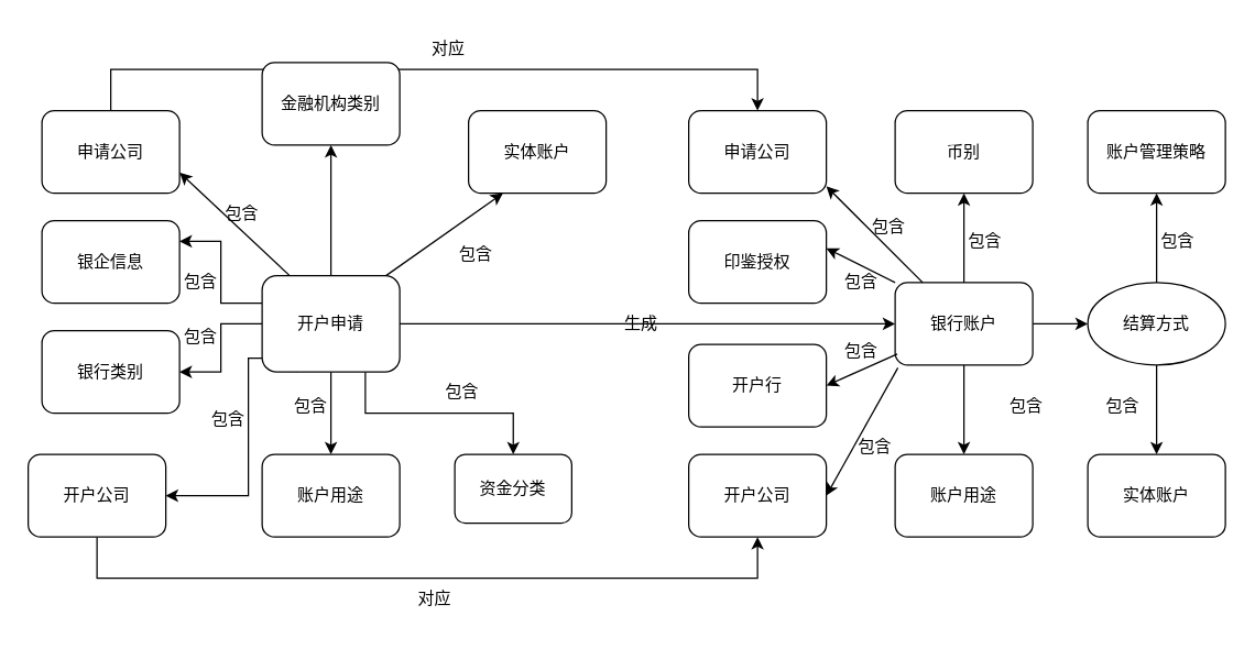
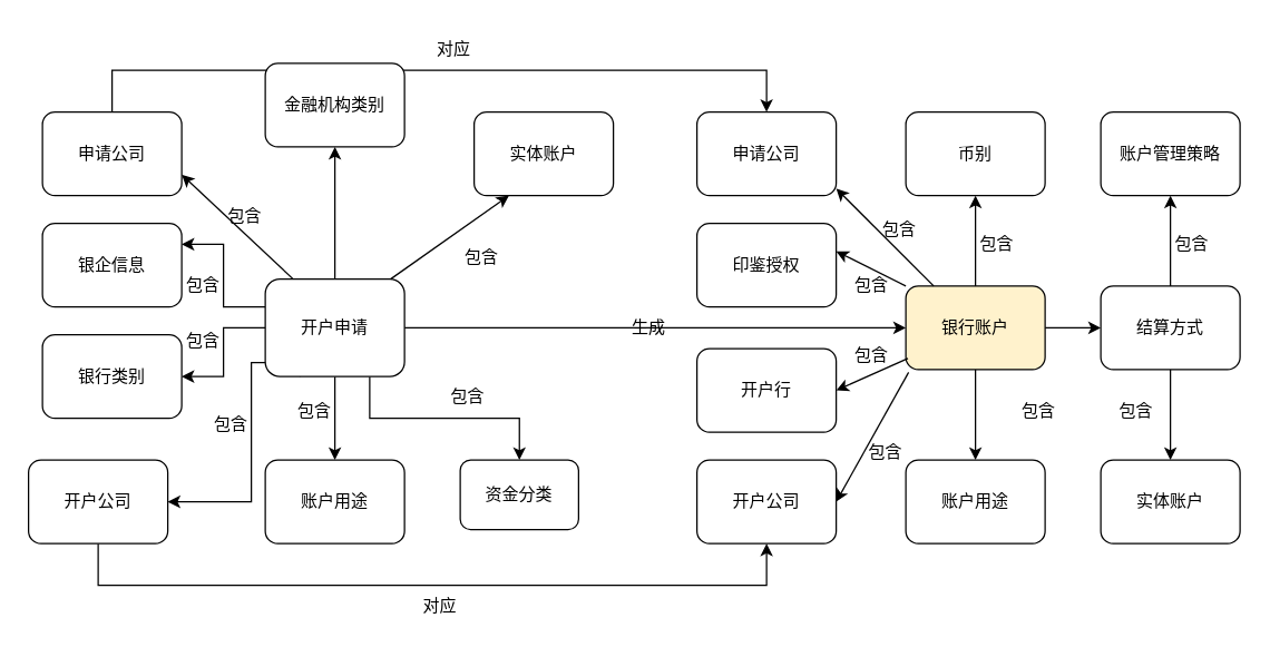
- <mxCell id="44" value="银行账户" style="rounded=1;whiteSpace=wrap;html=1;" vertex="1" parent="1"><mxGeometry x="650" y="205" width="100" height="60" as="geometry" /></mxCell>
+ <mxCell id="44" value="银行账户" style="rounded=1;whiteSpace=wrap;html=1;fillColor=#fff2cc;" vertex="1" parent="1"><mxGeometry x="650" y="205" width="100" height="60" as="geometry" /></mxCell>
- <mxCell id="14" value="结算方式" style="ellipse;whiteSpace=wrap;html=1;" vertex="1" parent="1"><mxGeometry x="790" y="205" width="100" height="60" as="geometry" /></mxCell>
+ <mxCell id="14" value="结算方式" style="rounded=1;whiteSpace=wrap;html=1;" vertex="1" parent="1"><mxGeometry x="790" y="205" width="100" height="60" as="geometry" /></mxCell>
